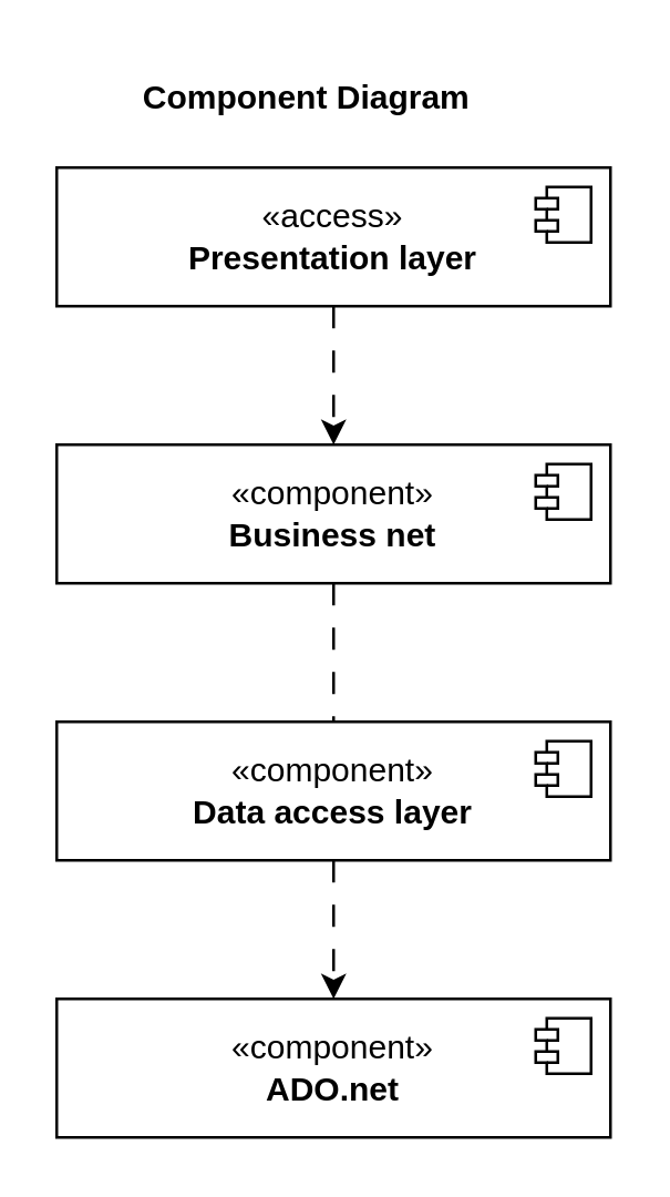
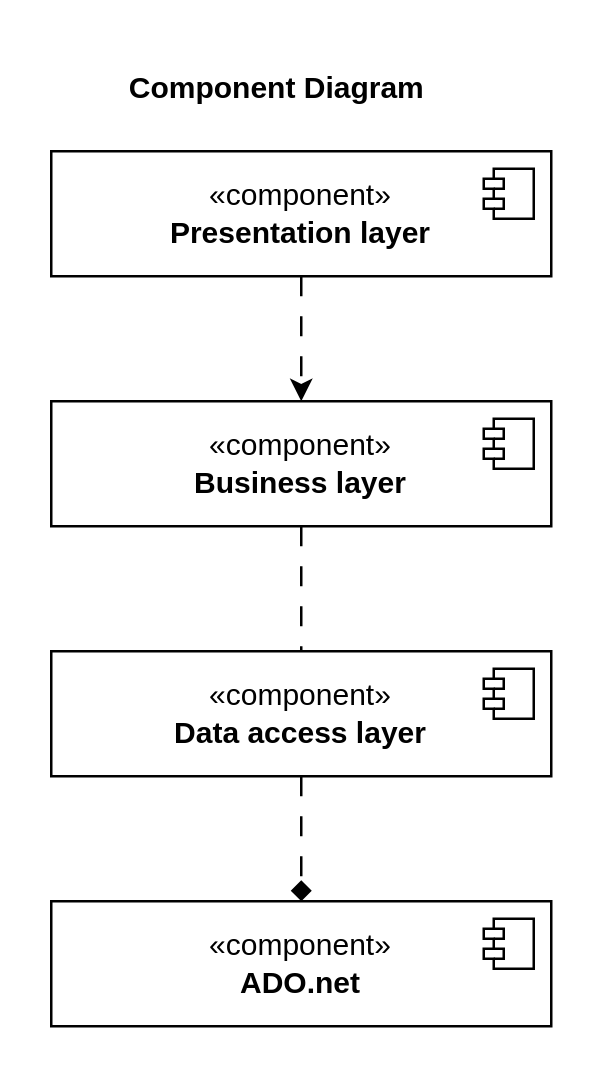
- <mxCell id="3" value="«access»&lt;br&gt;&lt;div&gt;&lt;b&gt;Presentation layer&lt;/b&gt;&lt;/div&gt;" style="html=1;dropTarget=0;whiteSpace=wrap;" vertex="1" parent="1"><mxGeometry x="20" y="60" width="200" height="50" as="geometry" /></mxCell>
+ <mxCell id="3" value="«component»&lt;br&gt;&lt;div&gt;&lt;b&gt;Presentation layer&lt;/b&gt;&lt;/div&gt;" style="html=1;dropTarget=0;whiteSpace=wrap;" vertex="1" parent="1"><mxGeometry x="20" y="60" width="200" height="50" as="geometry" /></mxCell>
- <mxCell id="6" value="«component»&lt;br&gt;&lt;div&gt;&lt;b&gt;Business net&lt;/b&gt;&lt;/div&gt;" style="html=1;dropTarget=0;whiteSpace=wrap;" vertex="1" parent="1"><mxGeometry x="20" y="160" width="200" height="50" as="geometry" /></mxCell>
+ <mxCell id="6" value="«component»&lt;br&gt;&lt;div&gt;&lt;b&gt;Business layer&lt;/b&gt;&lt;/div&gt;" style="html=1;dropTarget=0;whiteSpace=wrap;" vertex="1" parent="1"><mxGeometry x="20" y="160" width="200" height="50" as="geometry" /></mxCell>
- <mxCell id="8" style="edgeStyle=orthogonalEdgeStyle;rounded=0;orthogonalLoop=1;jettySize=auto;html=1;exitX=0.5;exitY=1;exitDx=0;exitDy=0;entryX=0.5;entryY=0;entryDx=0;entryDy=0;dashed=1;dashPattern=8 8;" edge="1" parent="1" source="9" target="11"><mxGeometry relative="1" as="geometry" /></mxCell>
+ <mxCell id="8" style="edgeStyle=orthogonalEdgeStyle;rounded=0;orthogonalLoop=1;jettySize=auto;html=1;exitX=0.5;exitY=1;exitDx=0;exitDy=0;entryX=0.5;entryY=0;entryDx=0;entryDy=0;dashed=1;dashPattern=8 8;endArrow=diamond;" edge="1" parent="1" source="9" target="11"><mxGeometry relative="1" as="geometry" /></mxCell>
